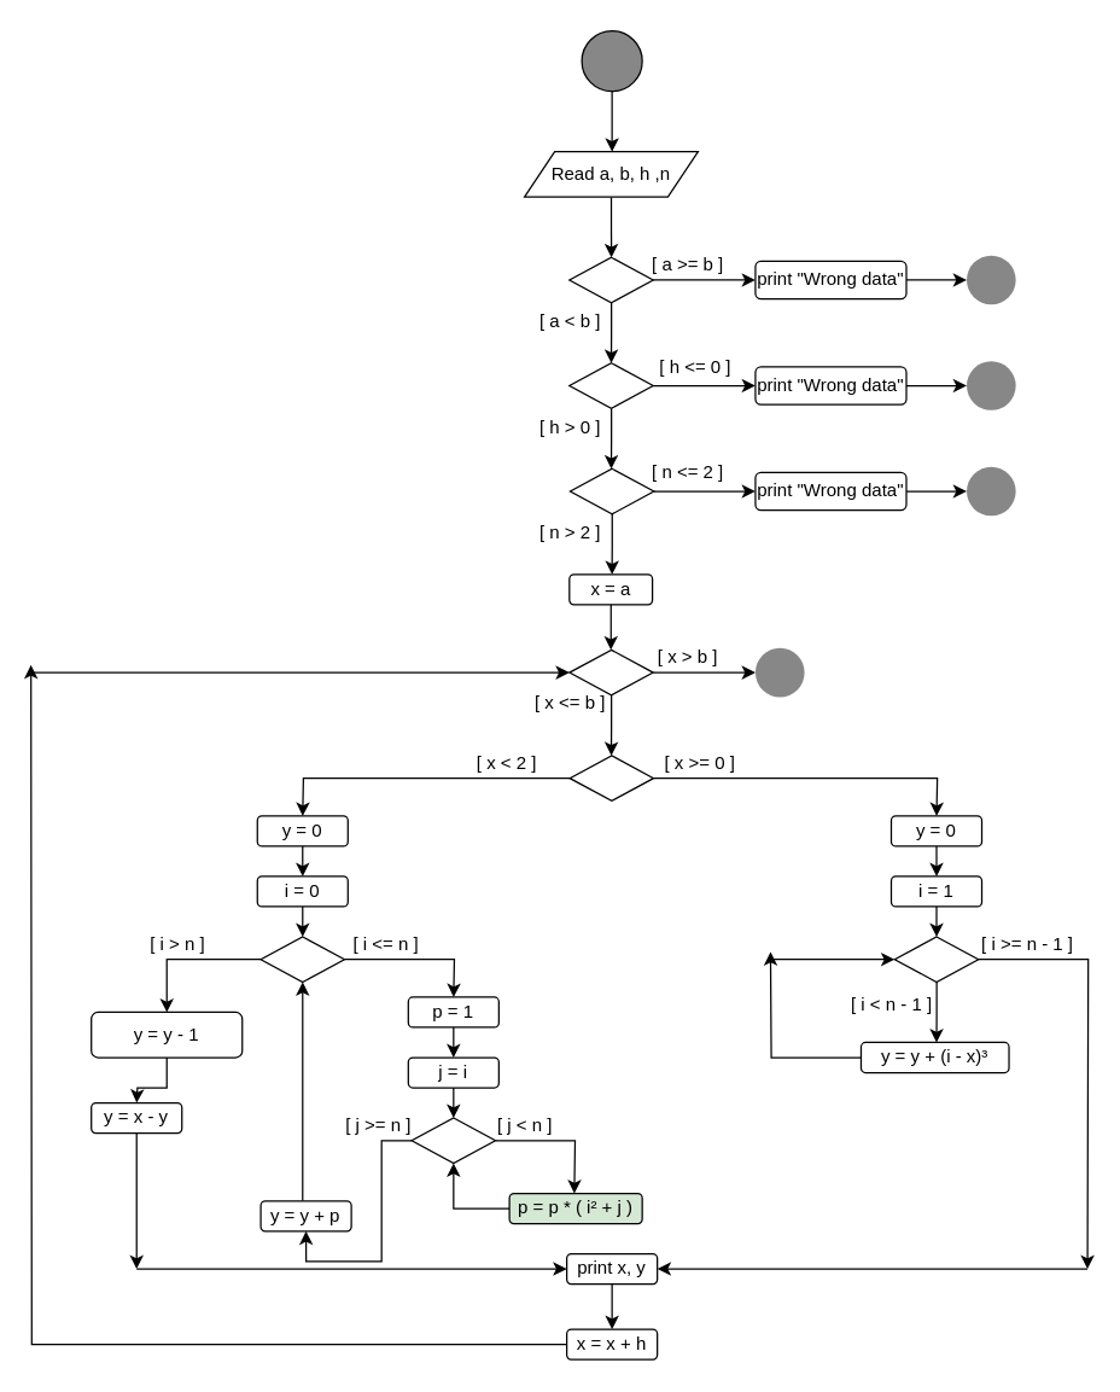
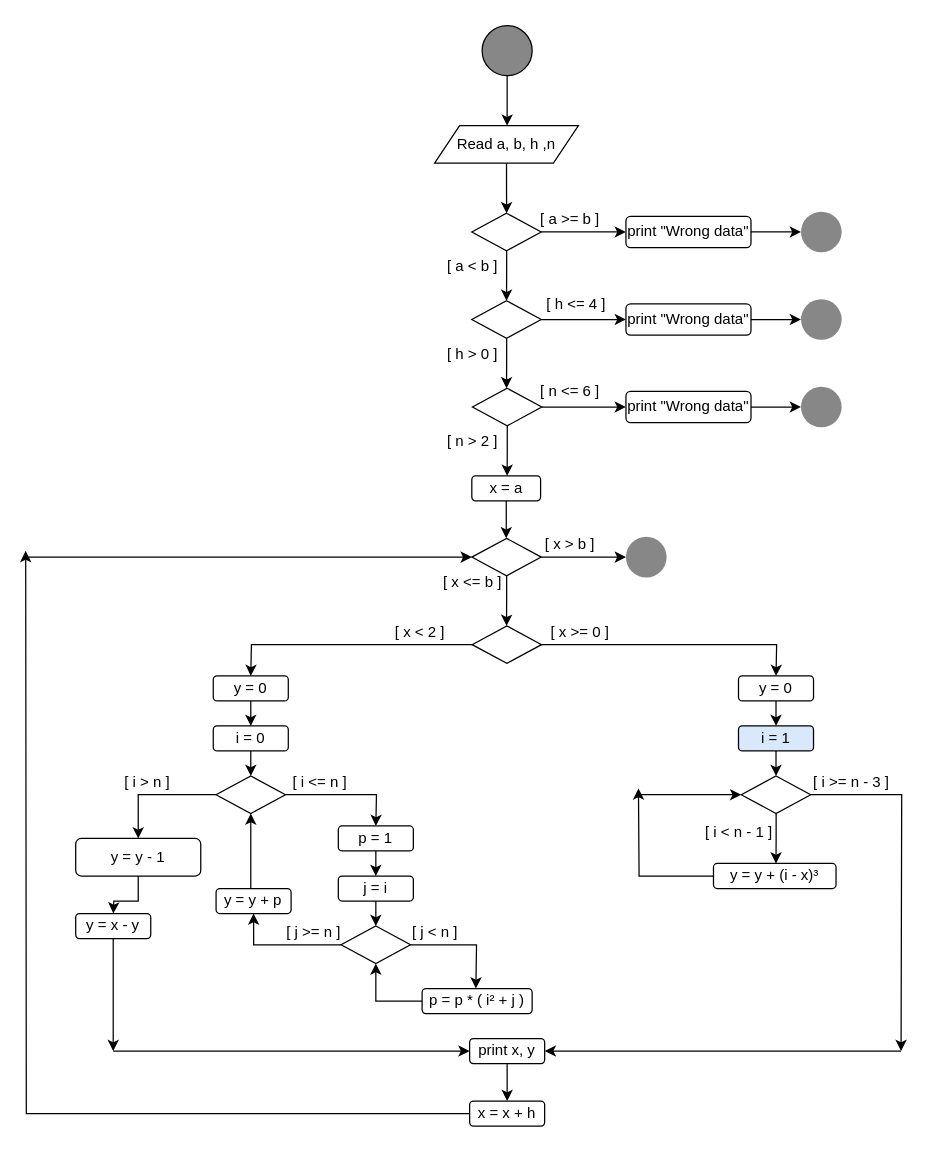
- <mxCell id="16" value="[ h &amp;lt;= 0 ]" style="text;html=1;align=center;verticalAlign=middle;resizable=0;points=[];autosize=1;strokeColor=none;fillColor=none;" vertex="1" parent="1"><mxGeometry x="425" y="227.5" width="70" height="30" as="geometry" /></mxCell>
+ <mxCell id="16" value="[ h &amp;lt;= 4 ]" style="text;html=1;align=center;verticalAlign=middle;resizable=0;points=[];autosize=1;strokeColor=none;fillColor=none;" vertex="1" parent="1"><mxGeometry x="425" y="227.5" width="70" height="30" as="geometry" /></mxCell>
- <mxCell id="25" value="[ n &amp;lt;= 2 ]" style="text;html=1;align=center;verticalAlign=middle;resizable=0;points=[];autosize=1;strokeColor=none;fillColor=none;" vertex="1" parent="1"><mxGeometry x="420" y="297.5" width="70" height="30" as="geometry" /></mxCell>
+ <mxCell id="25" value="[ n &amp;lt;= 6 ]" style="text;html=1;align=center;verticalAlign=middle;resizable=0;points=[];autosize=1;strokeColor=none;fillColor=none;" vertex="1" parent="1"><mxGeometry x="420" y="297.5" width="70" height="30" as="geometry" /></mxCell>
- <mxCell id="56" value="i = 1" style="rounded=1;whiteSpace=wrap;html=1;fillColor=#FFFFFF;" vertex="1" parent="1"><mxGeometry x="590" y="580" width="60" height="20" as="geometry" /></mxCell>
+ <mxCell id="56" value="i = 1" style="rounded=1;whiteSpace=wrap;html=1;fillColor=#dae8fc;" vertex="1" parent="1"><mxGeometry x="590" y="580" width="60" height="20" as="geometry" /></mxCell>
- <mxCell id="77" value="[ i &amp;gt;= n - 1 ]" style="text;html=1;align=center;verticalAlign=middle;resizable=0;points=[];autosize=1;strokeColor=none;fillColor=none;" vertex="1" parent="1"><mxGeometry x="640" y="610" width="80" height="30" as="geometry" /></mxCell>
+ <mxCell id="77" value="[ i &amp;gt;= n - 3 ]" style="text;html=1;align=center;verticalAlign=middle;resizable=0;points=[];autosize=1;strokeColor=none;fillColor=none;" vertex="1" parent="1"><mxGeometry x="640" y="610" width="80" height="30" as="geometry" /></mxCell>
- <mxCell id="67" value="p = p * ( i² + j )" style="rounded=1;whiteSpace=wrap;html=1;fillColor=#d5e8d4;" vertex="1" parent="1"><mxGeometry x="337" y="790" width="88" height="20" as="geometry" /></mxCell>
+ <mxCell id="67" value="p = p * ( i² + j )" style="rounded=1;whiteSpace=wrap;html=1;fillColor=#FFFFFF;" vertex="1" parent="1"><mxGeometry x="337" y="790" width="88" height="20" as="geometry" /></mxCell>
- <mxCell id="69" value="y = y + p" style="rounded=1;whiteSpace=wrap;html=1;fillColor=#FFFFFF;" vertex="1" parent="1"><mxGeometry x="172.25" y="795" width="60" height="20" as="geometry" /></mxCell>
+ <mxCell id="69" value="y = y + p" style="rounded=1;whiteSpace=wrap;html=1;fillColor=#FFFFFF;" vertex="1" parent="1"><mxGeometry x="172.25" y="710" width="60" height="20" as="geometry" /></mxCell>
